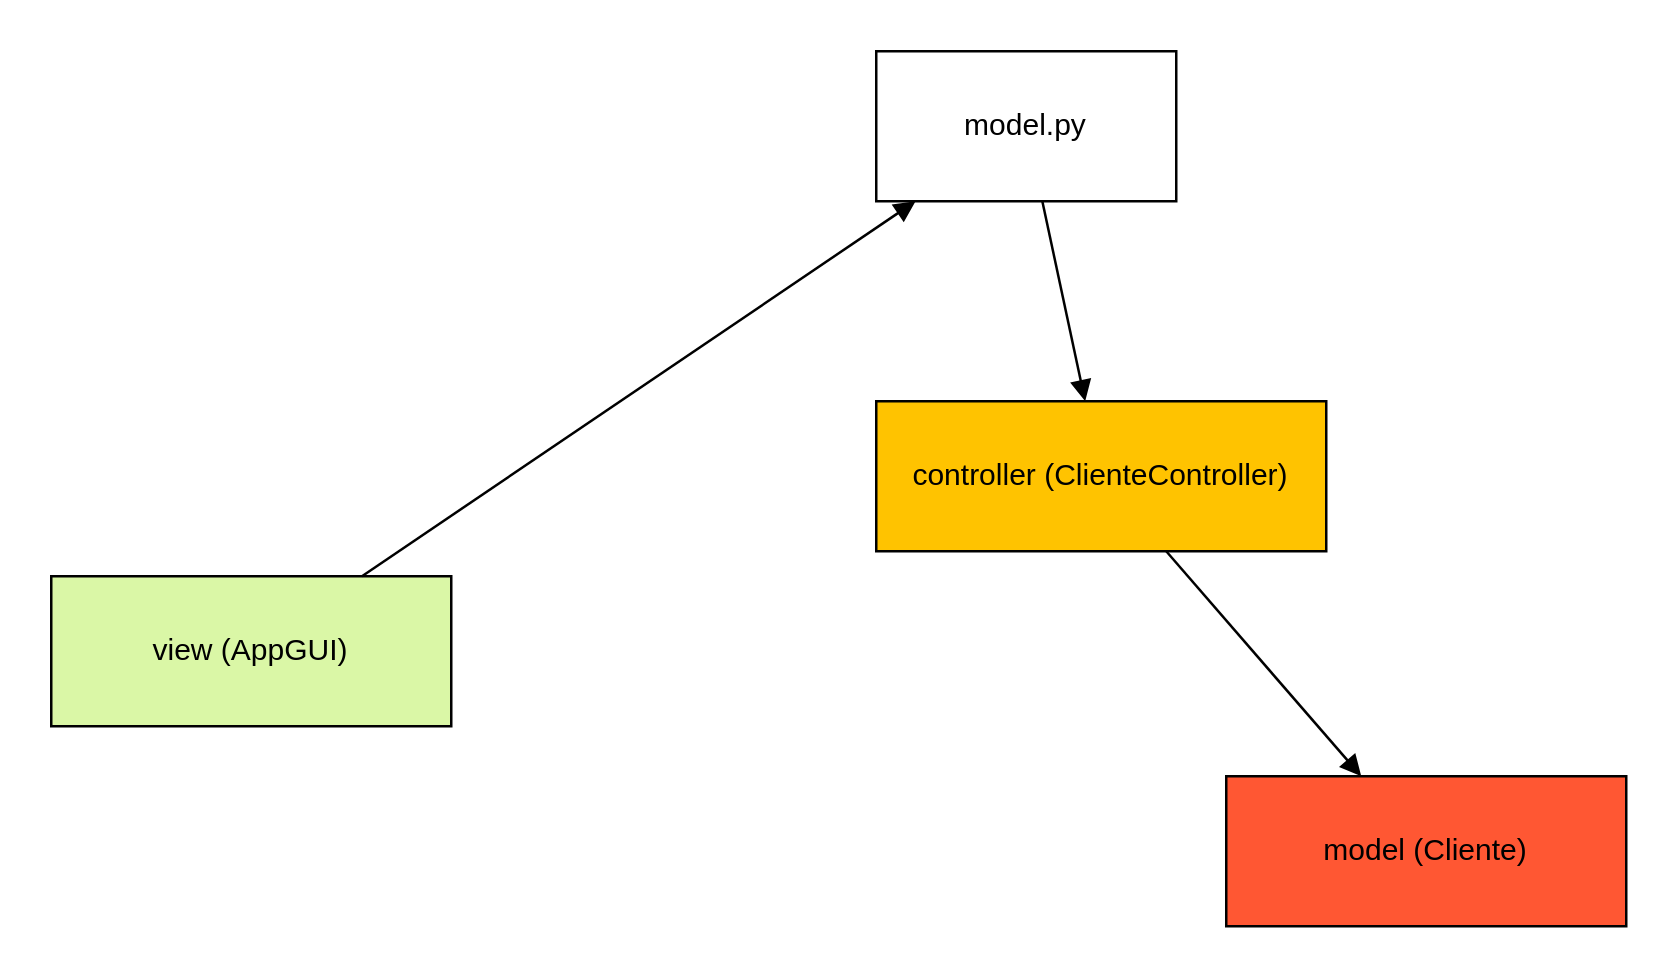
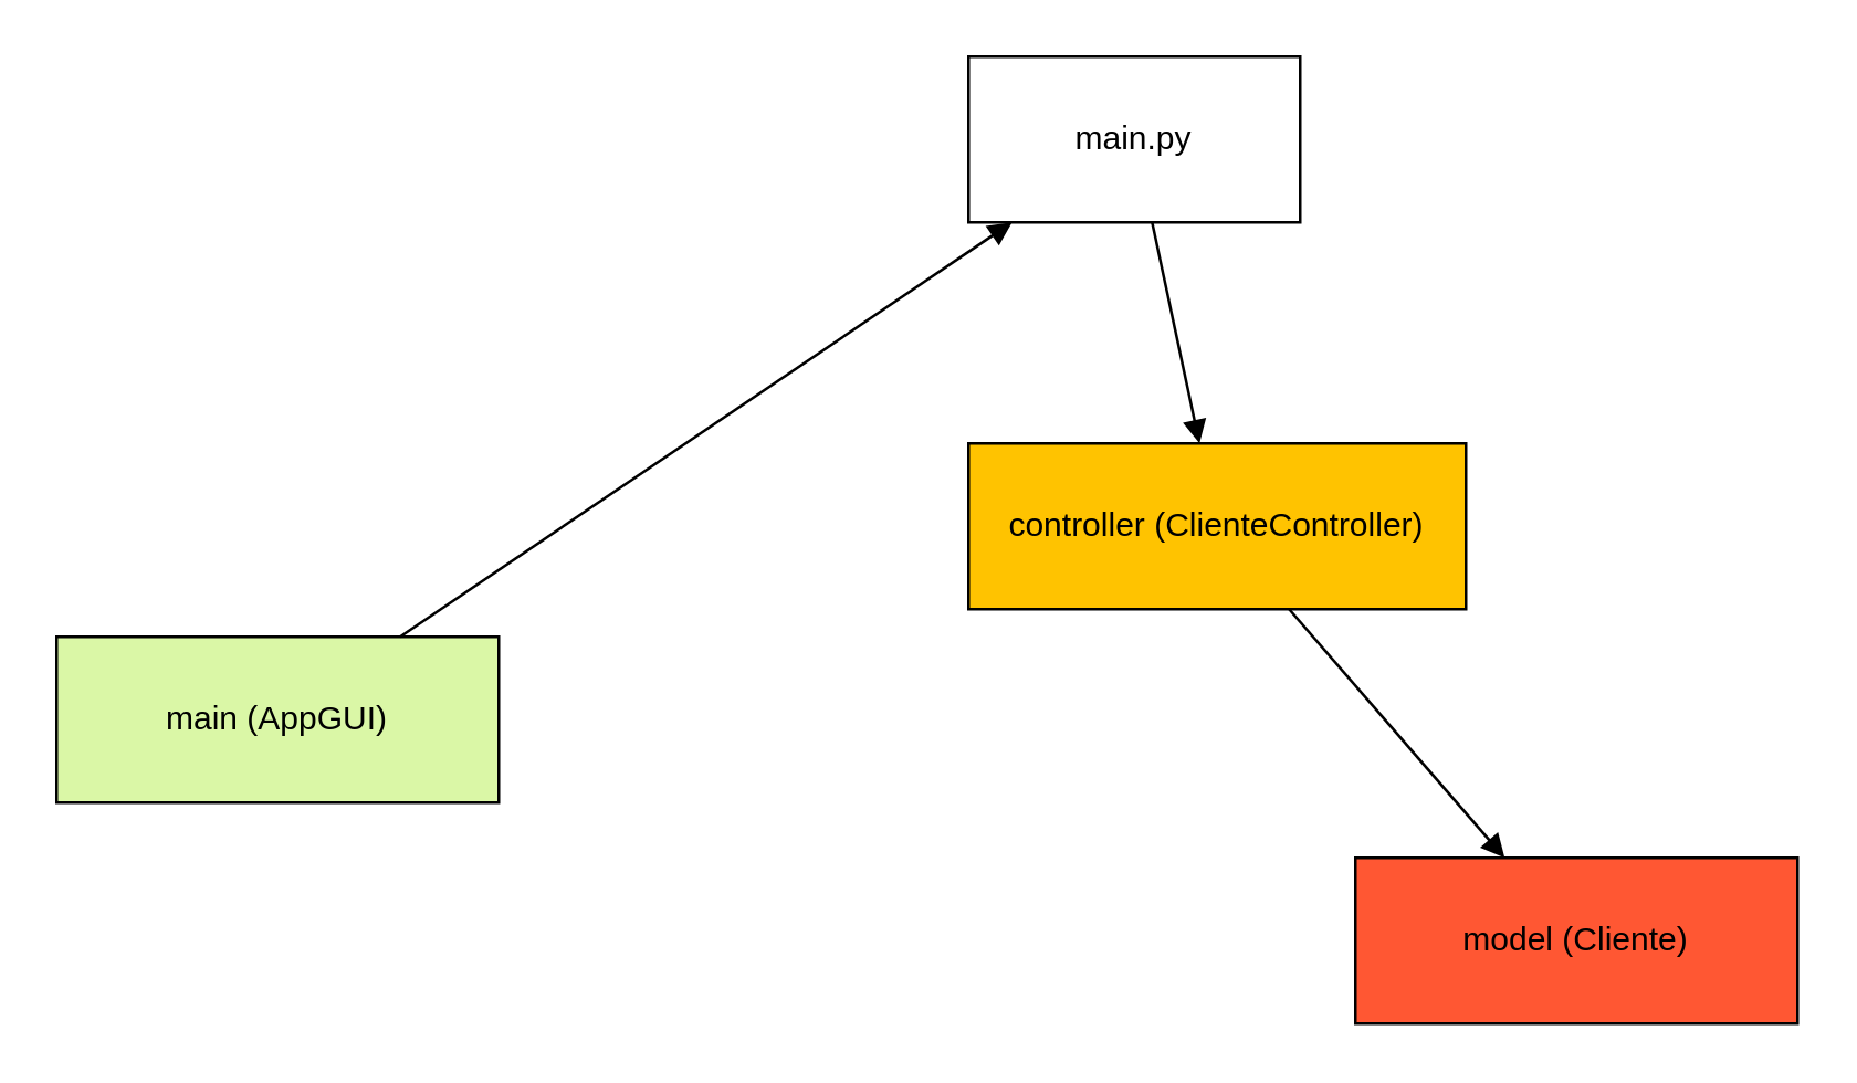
- <mxCell id="2" value="model.py" style="shape=rectangle;whiteSpace=wrap;html=1;" parent="1" vertex="1"><mxGeometry x="350" y="20" width="120" height="60" as="geometry" /></mxCell>
+ <mxCell id="2" value="main.py" style="shape=rectangle;whiteSpace=wrap;html=1;" parent="1" vertex="1"><mxGeometry x="350" y="20" width="120" height="60" as="geometry" /></mxCell>
- <mxCell id="3" value="&lt;font style=&quot;color: rgb(0, 0, 0);&quot;&gt;view (AppGUI)&lt;/font&gt;" style="shape=rectangle;whiteSpace=wrap;html=1;fillColor=#DAF7A6;" parent="1" vertex="1"><mxGeometry x="20" y="230" width="160" height="60" as="geometry" /></mxCell>
+ <mxCell id="3" value="&lt;font style=&quot;color: rgb(0, 0, 0);&quot;&gt;main (AppGUI)&lt;/font&gt;" style="shape=rectangle;whiteSpace=wrap;html=1;fillColor=#DAF7A6;" parent="1" vertex="1"><mxGeometry x="20" y="230" width="160" height="60" as="geometry" /></mxCell>
